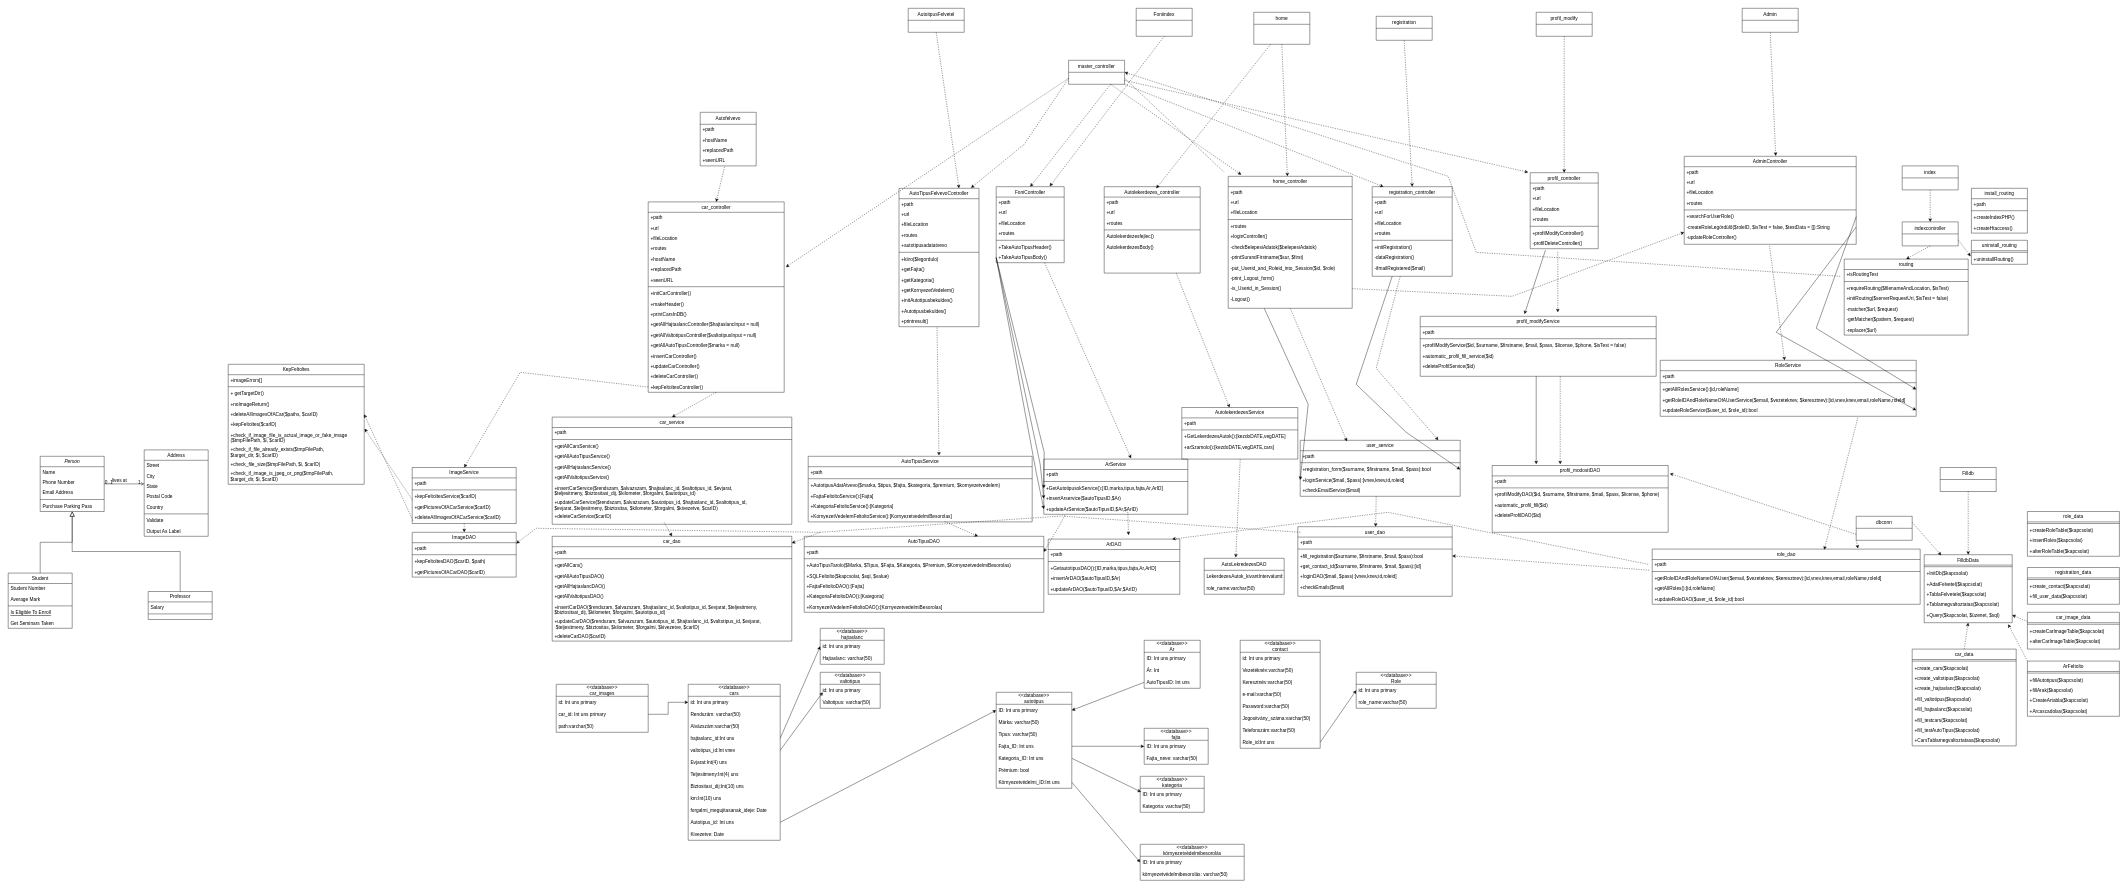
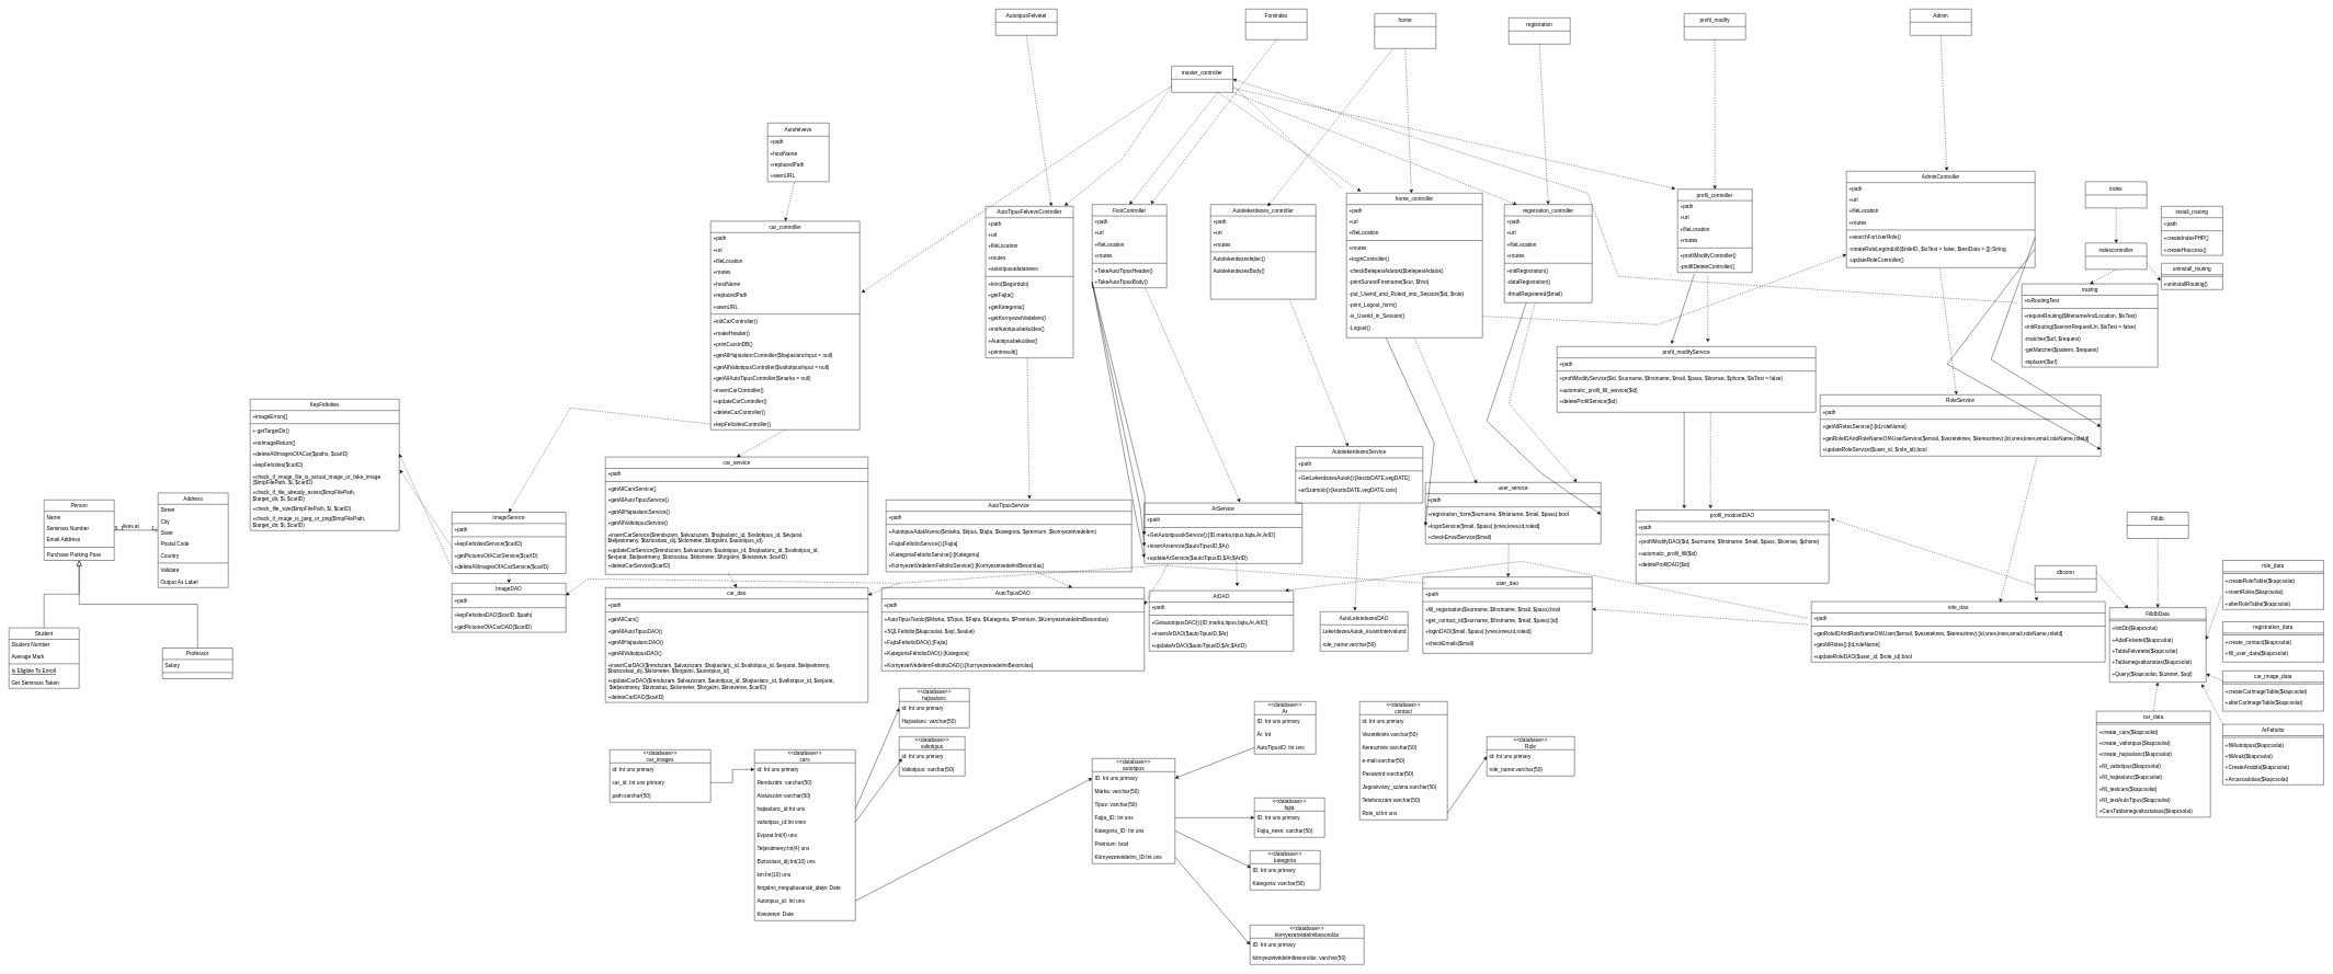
- <mxCell id="4" value="Phone Number" style="text;align=left;verticalAlign=top;spacingLeft=4;spacingRight=4;overflow=hidden;rotatable=0;points=[[0,0.5],[1,0.5]];portConstraint=eastwest;rounded=0;shadow=0;html=0;" parent="2" vertex="1"><mxGeometry y="52" width="160" height="26" as="geometry" /></mxCell>
+ <mxCell id="4" value="Seminars Number" style="text;align=left;verticalAlign=top;spacingLeft=4;spacingRight=4;overflow=hidden;rotatable=0;points=[[0,0.5],[1,0.5]];portConstraint=eastwest;rounded=0;shadow=0;html=0;" parent="2" vertex="1"><mxGeometry y="52" width="160" height="26" as="geometry" /></mxCell>
+ <mxCell id="355" value="" style="endArrow=classic;html=1;rounded=0;dashed=1;exitX=-0.017;exitY=-0.115;exitDx=0;exitDy=0;exitPerimeter=0;entryX=1;entryY=0.5;entryDx=0;entryDy=0;" parent="1" source="345" target="321" edge="1"><mxGeometry width="50" height="50" relative="1" as="geometry"><mxPoint x="4550" y="1530" as="sourcePoint" /><mxPoint x="4660" y="1420" as="targetPoint" /></mxGeometry></mxCell>
